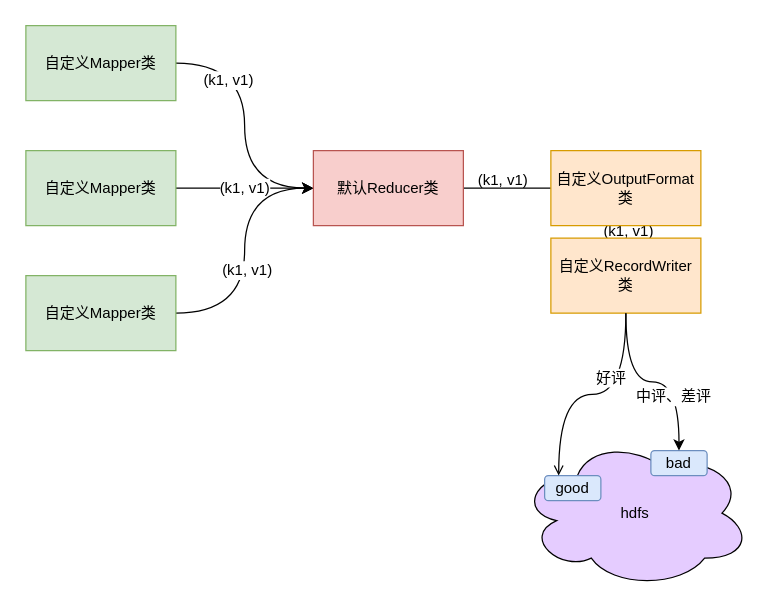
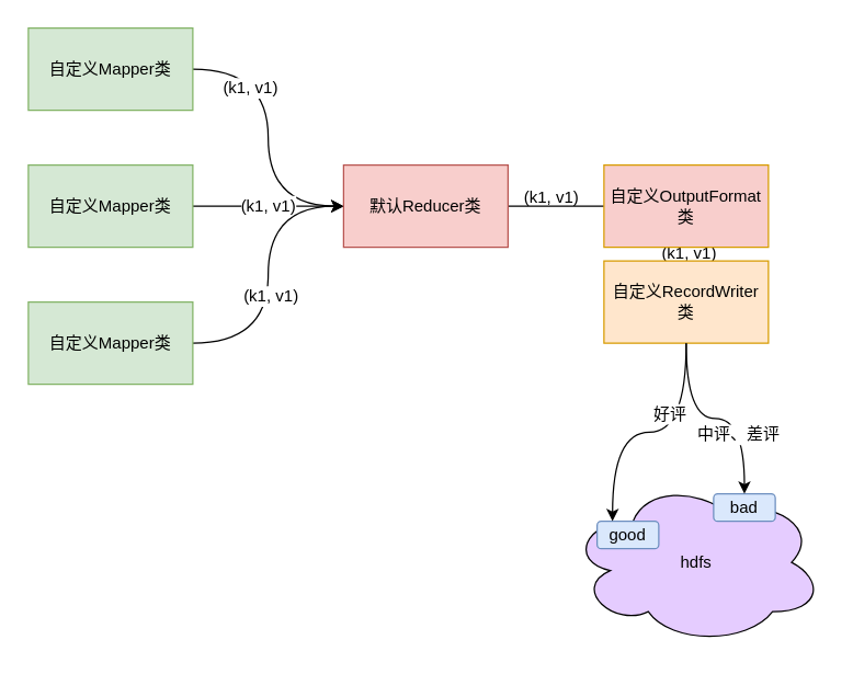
- <mxCell id="14" value="自定义OutputFormat类" style="rounded=0;whiteSpace=wrap;html=1;fillColor=#ffe6cc;strokeColor=#d79b00;" vertex="1" parent="1"><mxGeometry x="440" y="120" width="120" height="60" as="geometry" /></mxCell>
+ <mxCell id="14" value="自定义OutputFormat类" style="rounded=0;whiteSpace=wrap;html=1;fillColor=#f8cecc;strokeColor=#d79b00;" vertex="1" parent="1"><mxGeometry x="440" y="120" width="120" height="60" as="geometry" /></mxCell>
- <mxCell id="12" style="edgeStyle=orthogonalEdgeStyle;curved=1;rounded=0;orthogonalLoop=1;jettySize=auto;html=1;exitX=0.5;exitY=1;exitDx=0;exitDy=0;entryX=0.5;entryY=0;entryDx=0;entryDy=0;" edge="1" parent="1" source="14" target="15"><mxGeometry relative="1" as="geometry" /></mxCell>
+ <mxCell id="12" style="edgeStyle=orthogonalEdgeStyle;curved=1;rounded=0;orthogonalLoop=1;jettySize=auto;html=1;exitX=0.5;exitY=1;exitDx=0;exitDy=0;entryX=0.5;entryY=0;entryDx=0;entryDy=0;dashed=1;" edge="1" parent="1" source="14" target="15"><mxGeometry relative="1" as="geometry" /></mxCell>
- <mxCell id="20" style="edgeStyle=orthogonalEdgeStyle;curved=1;rounded=0;orthogonalLoop=1;jettySize=auto;html=1;exitX=0.5;exitY=1;exitDx=0;exitDy=0;entryX=0.25;entryY=0;entryDx=0;entryDy=0;endArrow=open;" edge="1" parent="1" source="15" target="18"><mxGeometry relative="1" as="geometry" /></mxCell>
+ <mxCell id="20" style="edgeStyle=orthogonalEdgeStyle;curved=1;rounded=0;orthogonalLoop=1;jettySize=auto;html=1;exitX=0.5;exitY=1;exitDx=0;exitDy=0;entryX=0.25;entryY=0;entryDx=0;entryDy=0;" edge="1" parent="1" source="15" target="18"><mxGeometry relative="1" as="geometry" /></mxCell>
